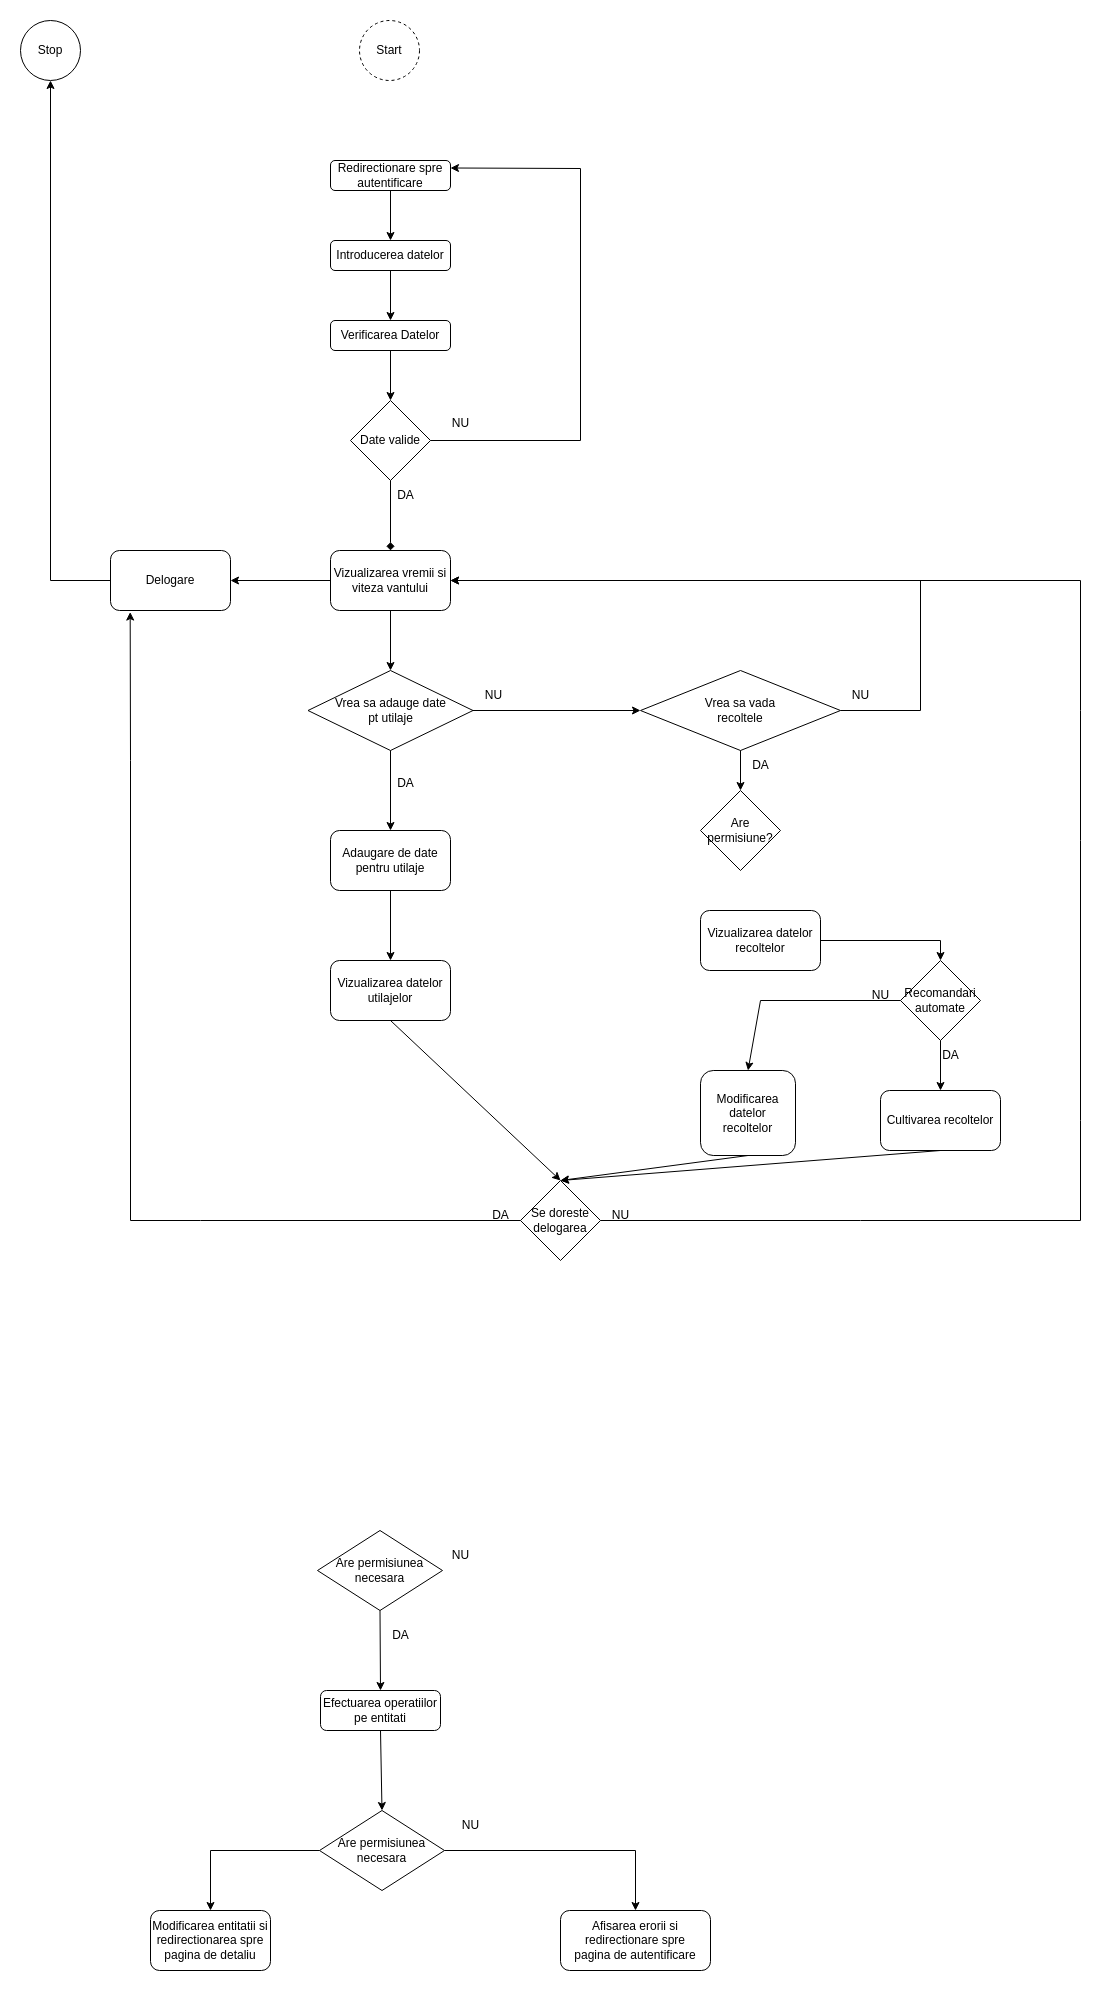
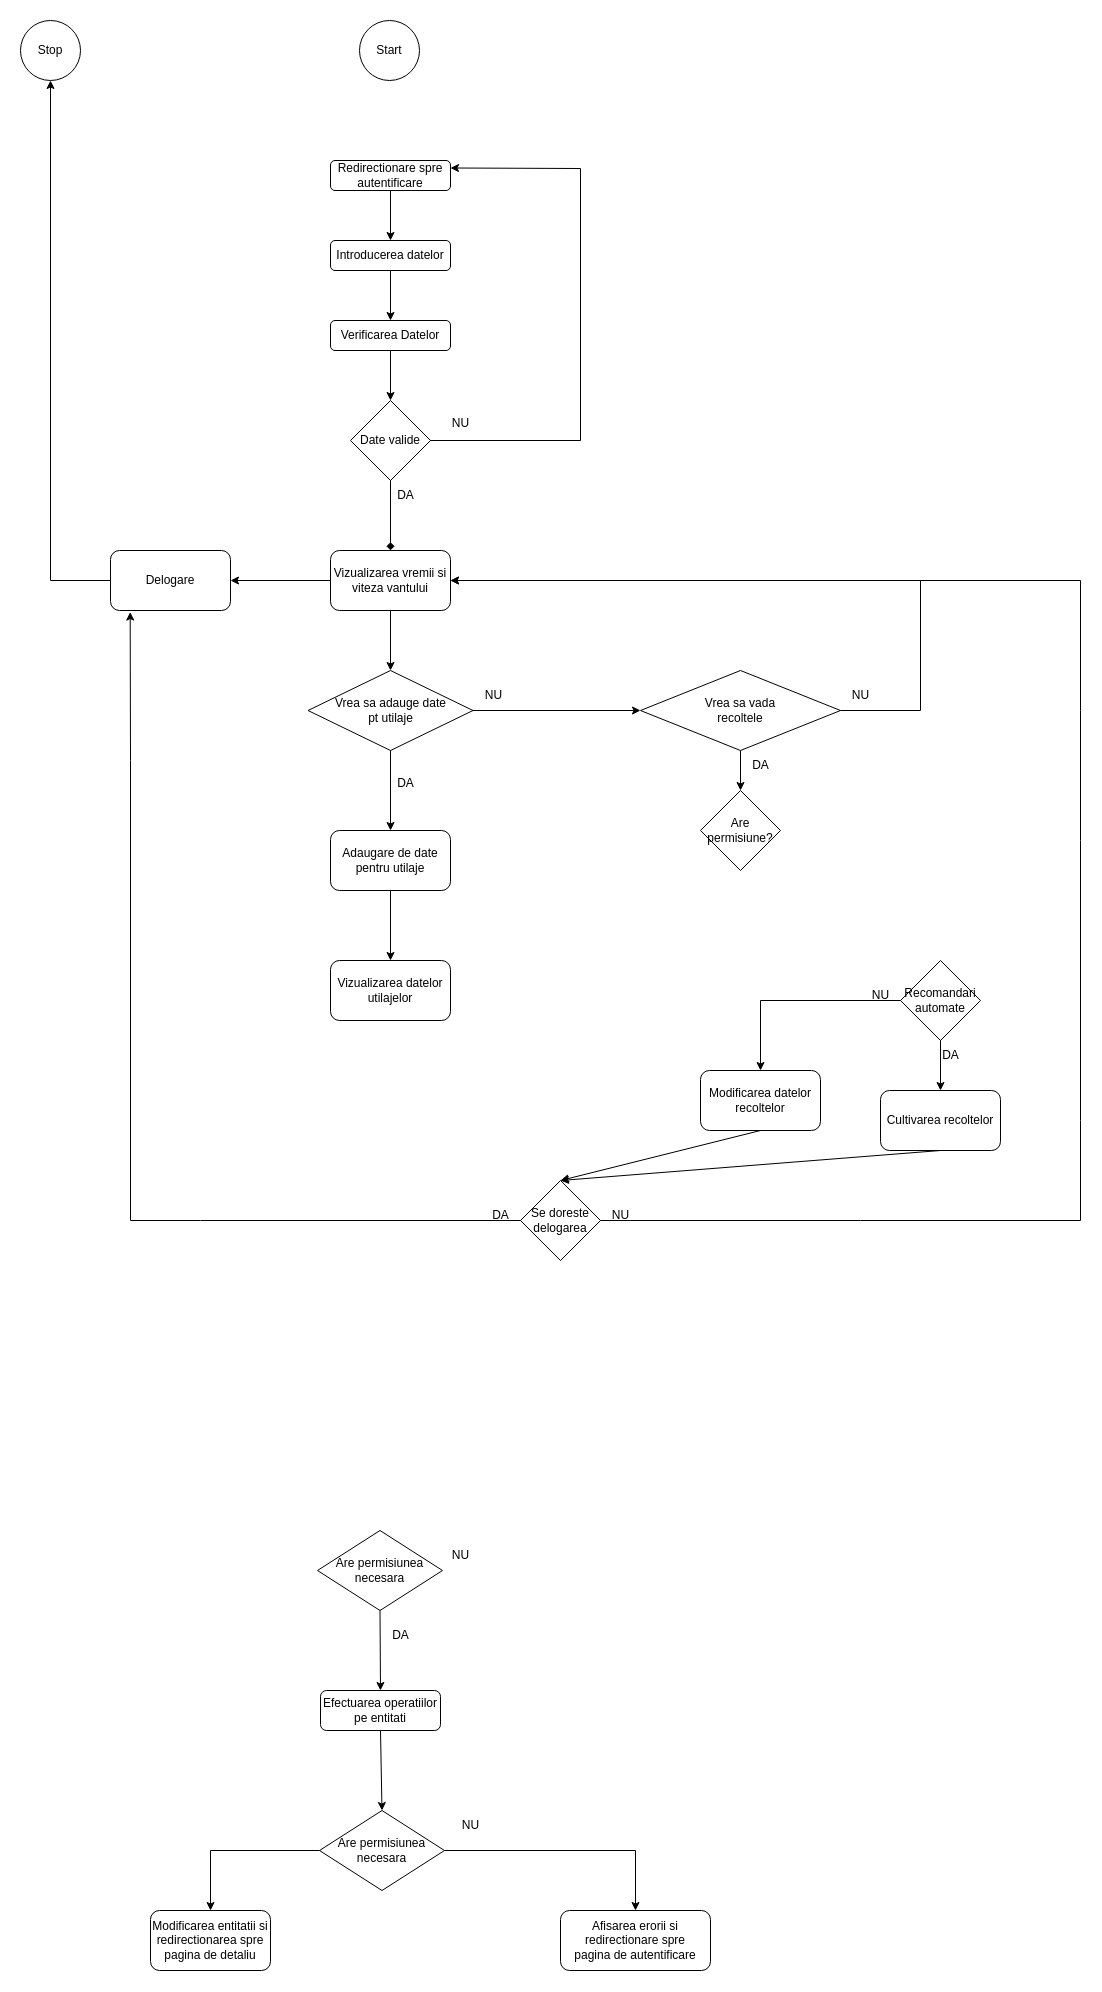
- <mxCell id="26" value="Start" style="ellipse;whiteSpace=wrap;html=1;aspect=fixed;dashed=1;" vertex="1" parent="1"><mxGeometry x="359" y="20" width="60" height="60" as="geometry" /></mxCell>
+ <mxCell id="26" value="Start" style="ellipse;whiteSpace=wrap;html=1;aspect=fixed;" vertex="1" parent="1"><mxGeometry x="359" y="20" width="60" height="60" as="geometry" /></mxCell>
- <mxCell id="29" value="Vizualizarea datelor&lt;div&gt;recoltelor&lt;/div&gt;" style="rounded=1;whiteSpace=wrap;html=1;" vertex="1" parent="1"><mxGeometry x="700" y="910" width="120" height="60" as="geometry" /></mxCell>
- <mxCell id="54" value="" style="endArrow=classic;html=1;rounded=0;exitX=1;exitY=0.5;exitDx=0;exitDy=0;entryX=0.5;entryY=0;entryDx=0;entryDy=0;" edge="1" parent="1" source="29" target="53"><mxGeometry width="50" height="50" relative="1" as="geometry"><mxPoint x="730" y="970" as="sourcePoint" /><mxPoint x="780" y="920" as="targetPoint" /><Array as="points"><mxPoint x="940" y="940" /></Array></mxGeometry></mxCell>
- <mxCell id="51" value="" style="endArrow=classic;html=1;rounded=0;exitX=0.5;exitY=1;exitDx=0;exitDy=0;entryX=0.5;entryY=0;entryDx=0;entryDy=0;" edge="1" parent="1" source="33" target="45"><mxGeometry width="50" height="50" relative="1" as="geometry"><mxPoint x="710" y="920" as="sourcePoint" /><mxPoint x="760" y="870" as="targetPoint" /></mxGeometry></mxCell>
- <mxCell id="30" value="Modificarea datelor&lt;div&gt;recoltelor&lt;/div&gt;" style="rounded=1;whiteSpace=wrap;html=1;" vertex="1" parent="1"><mxGeometry x="700" y="1070" width="95" height="85" as="geometry" /></mxCell>
+ <mxCell id="30" value="Modificarea datelor&lt;div&gt;recoltelor&lt;/div&gt;" style="rounded=1;whiteSpace=wrap;html=1;" vertex="1" parent="1"><mxGeometry x="700" y="1070" width="120" height="60" as="geometry" /></mxCell>
